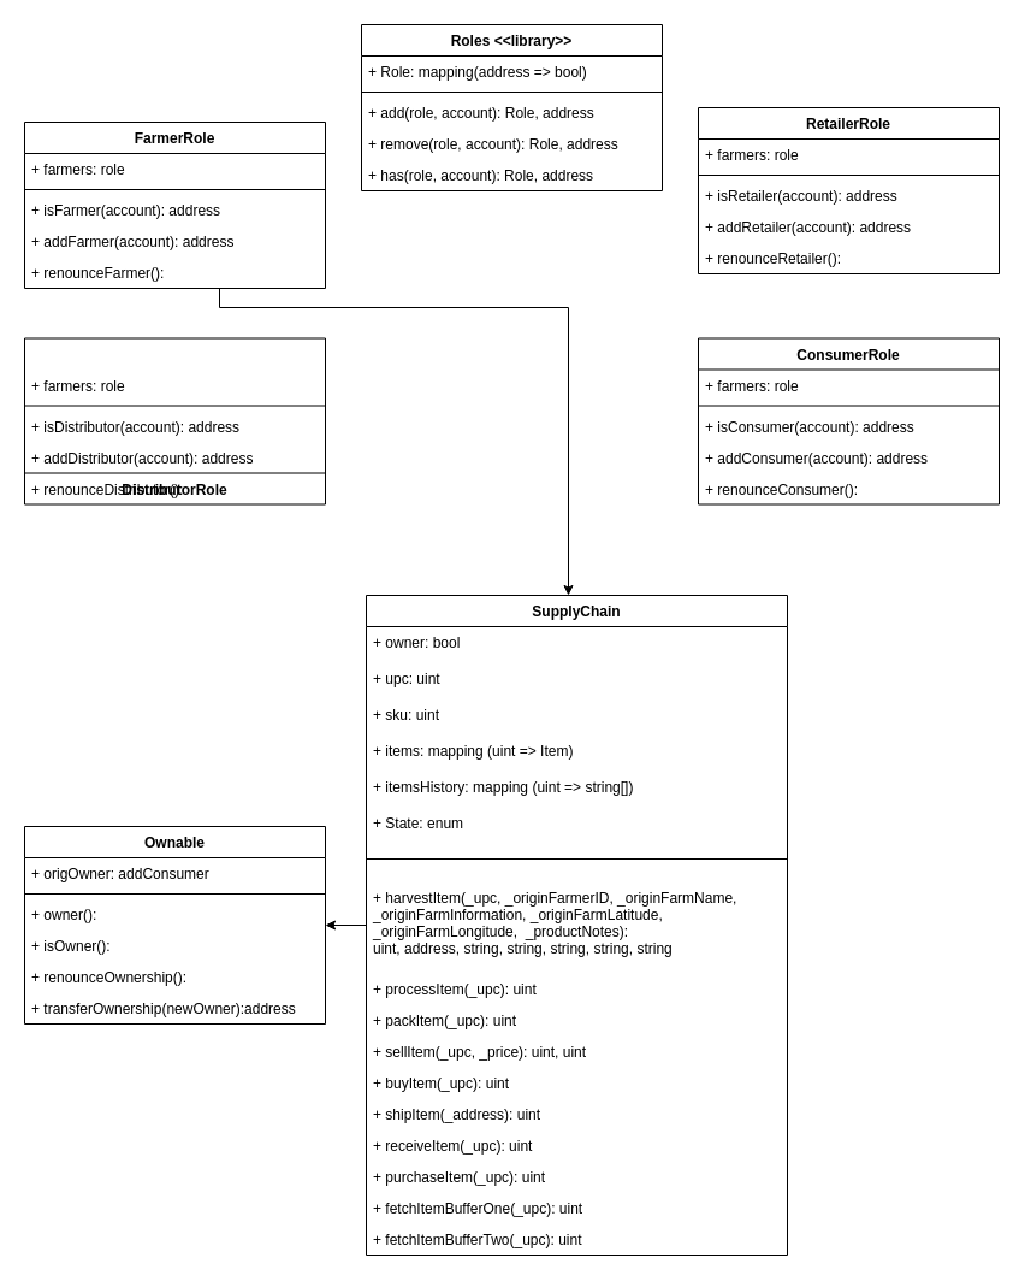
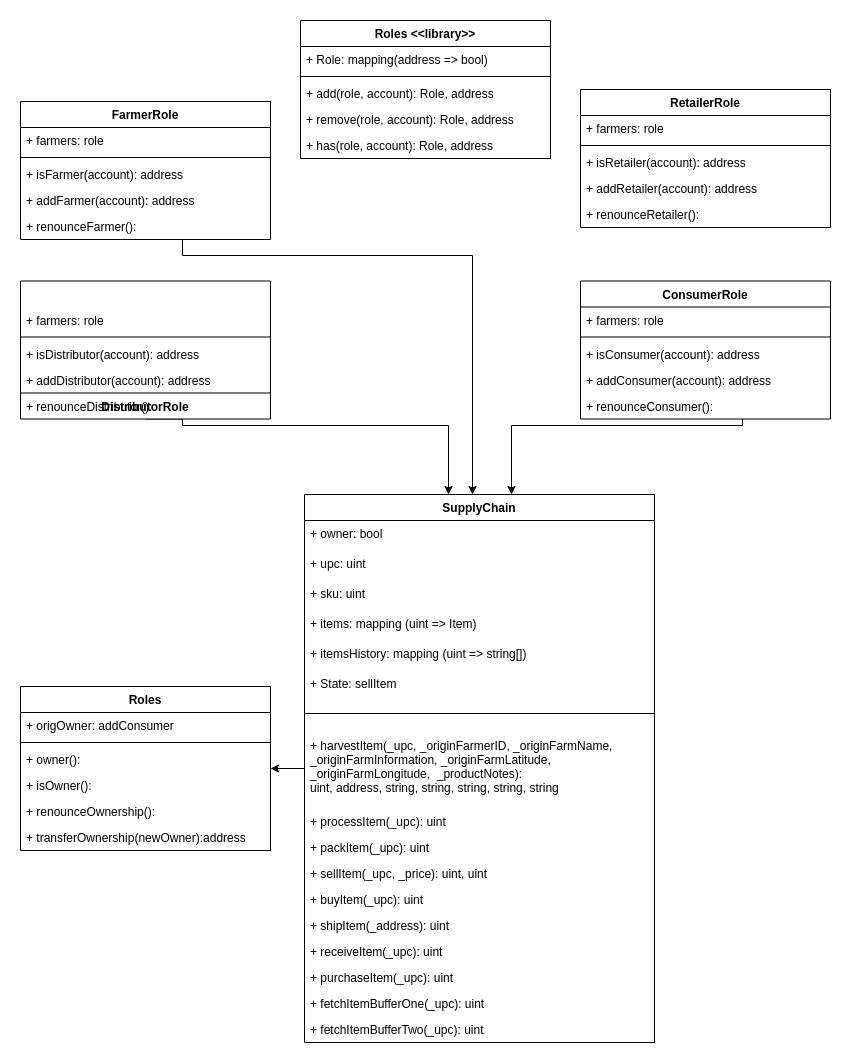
+ <mxCell id="41" style="edgeStyle=orthogonalEdgeStyle;rounded=0;orthogonalLoop=1;jettySize=auto;html=1;exitX=0.5;exitY=1;exitDx=0;exitDy=0;" edge="1" parent="1" source="42" target="9"><mxGeometry relative="1" as="geometry"><Array as="points"><mxPoint x="182" y="425" /><mxPoint x="448" y="425" /></Array></mxGeometry></mxCell>
+ <mxCell id="54" style="edgeStyle=orthogonalEdgeStyle;rounded=0;orthogonalLoop=1;jettySize=auto;html=1;" edge="1" parent="1" source="55" target="9"><mxGeometry relative="1" as="geometry"><Array as="points"><mxPoint x="742" y="425" /><mxPoint x="511" y="425" /></Array></mxGeometry></mxCell>
- <mxCell id="15" value="+ State: enum" style="text;strokeColor=none;fillColor=none;align=left;verticalAlign=top;spacingLeft=4;spacingRight=4;overflow=hidden;rotatable=0;points=[[0,0.5],[1,0.5]];portConstraint=eastwest;" parent="9" vertex="1"><mxGeometry y="176" width="350" height="24" as="geometry" /></mxCell>
+ <mxCell id="15" value="+ State: sellItem" style="text;strokeColor=none;fillColor=none;align=left;verticalAlign=top;spacingLeft=4;spacingRight=4;overflow=hidden;rotatable=0;points=[[0,0.5],[1,0.5]];portConstraint=eastwest;" parent="9" vertex="1"><mxGeometry y="176" width="350" height="24" as="geometry" /></mxCell>
- <mxCell id="27" value="Ownable" style="swimlane;fontStyle=1;align=center;verticalAlign=top;childLayout=stackLayout;horizontal=1;startSize=26;horizontalStack=0;resizeParent=1;resizeParentMax=0;resizeLast=0;collapsible=1;marginBottom=0;" parent="1" vertex="1"><mxGeometry x="20" y="686" width="250" height="164" as="geometry" /></mxCell>
+ <mxCell id="27" value="Roles" style="swimlane;fontStyle=1;align=center;verticalAlign=top;childLayout=stackLayout;horizontal=1;startSize=26;horizontalStack=0;resizeParent=1;resizeParentMax=0;resizeLast=0;collapsible=1;marginBottom=0;" parent="1" vertex="1"><mxGeometry x="20" y="686" width="250" height="164" as="geometry" /></mxCell>
